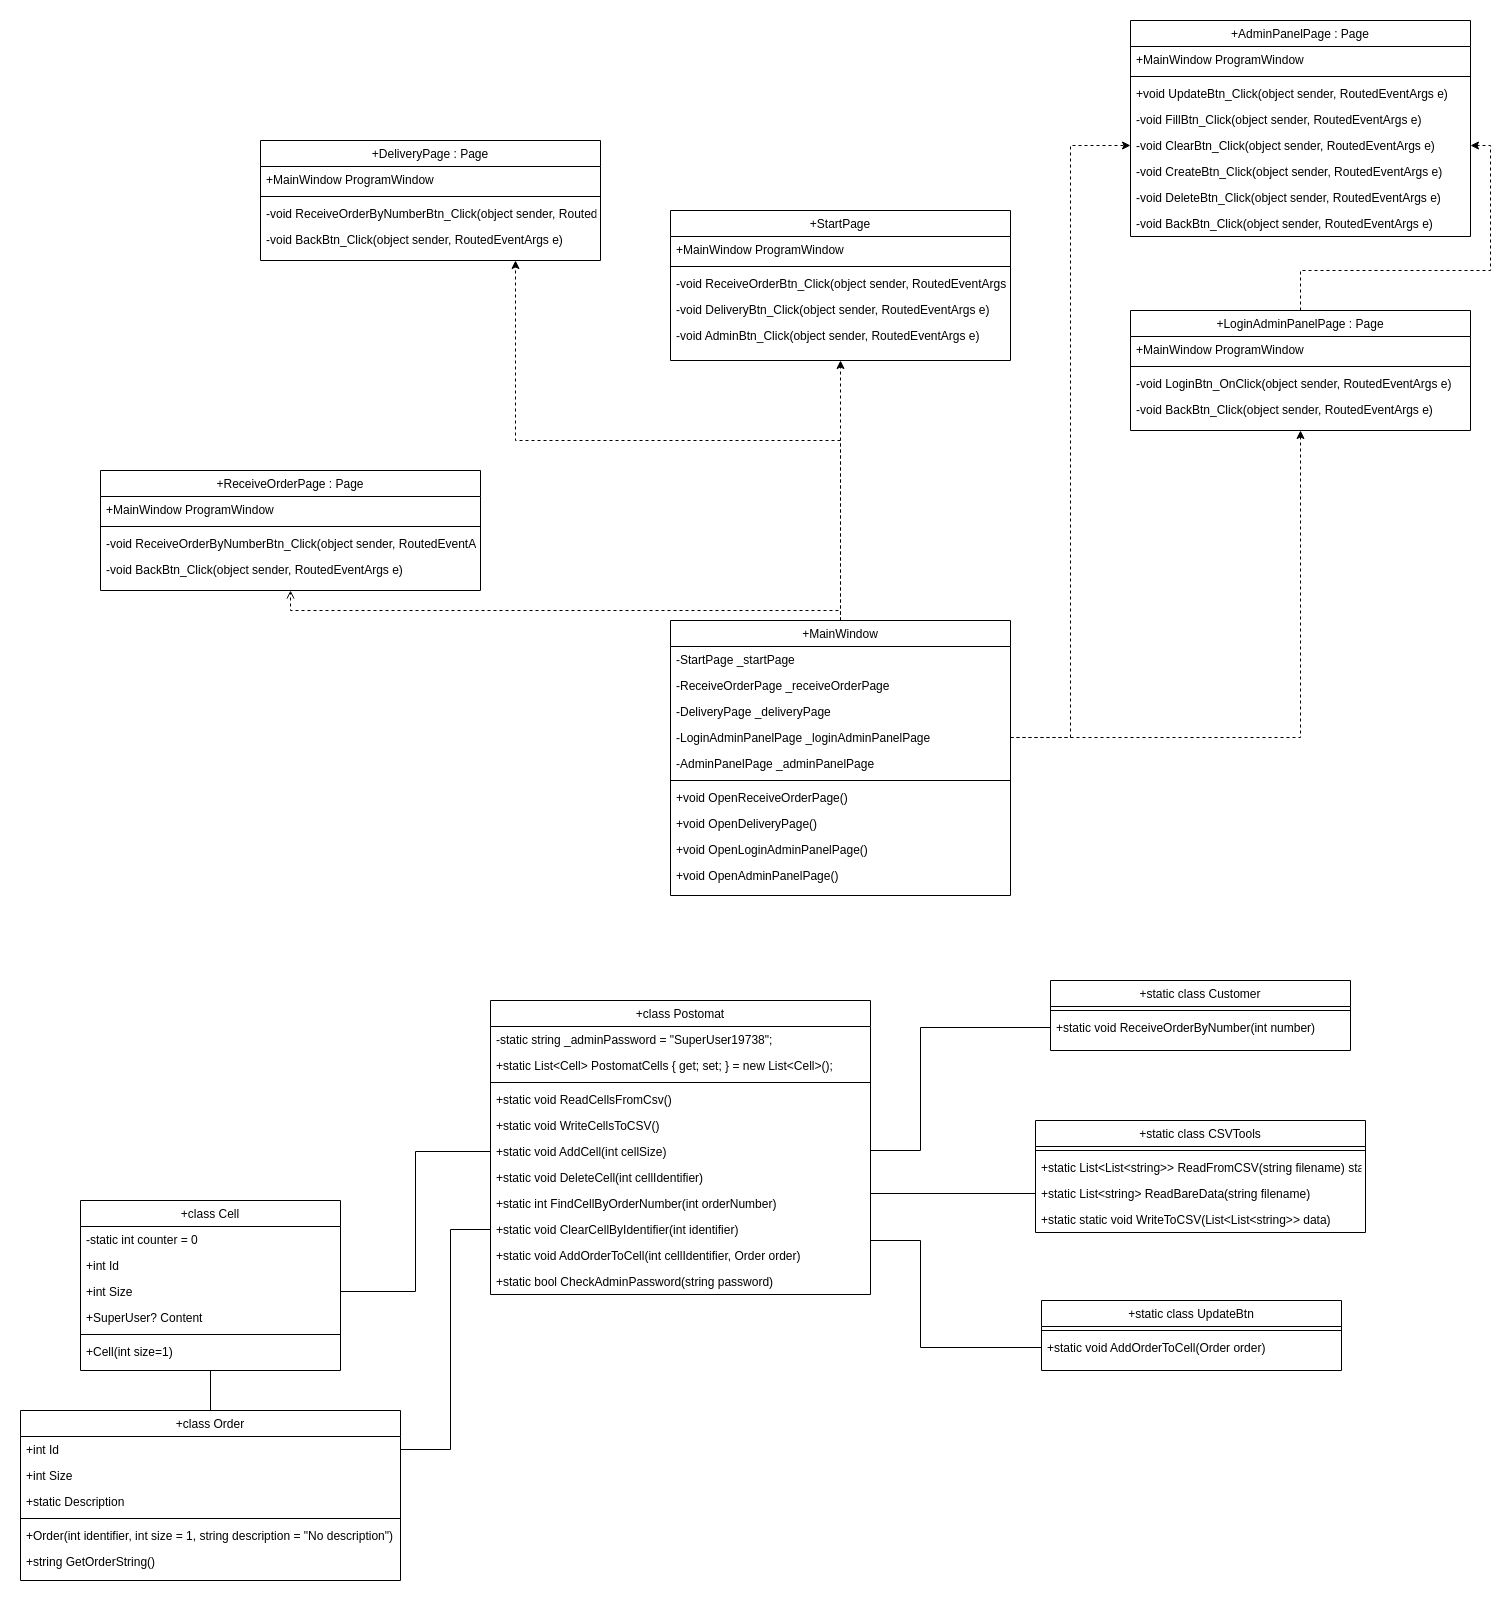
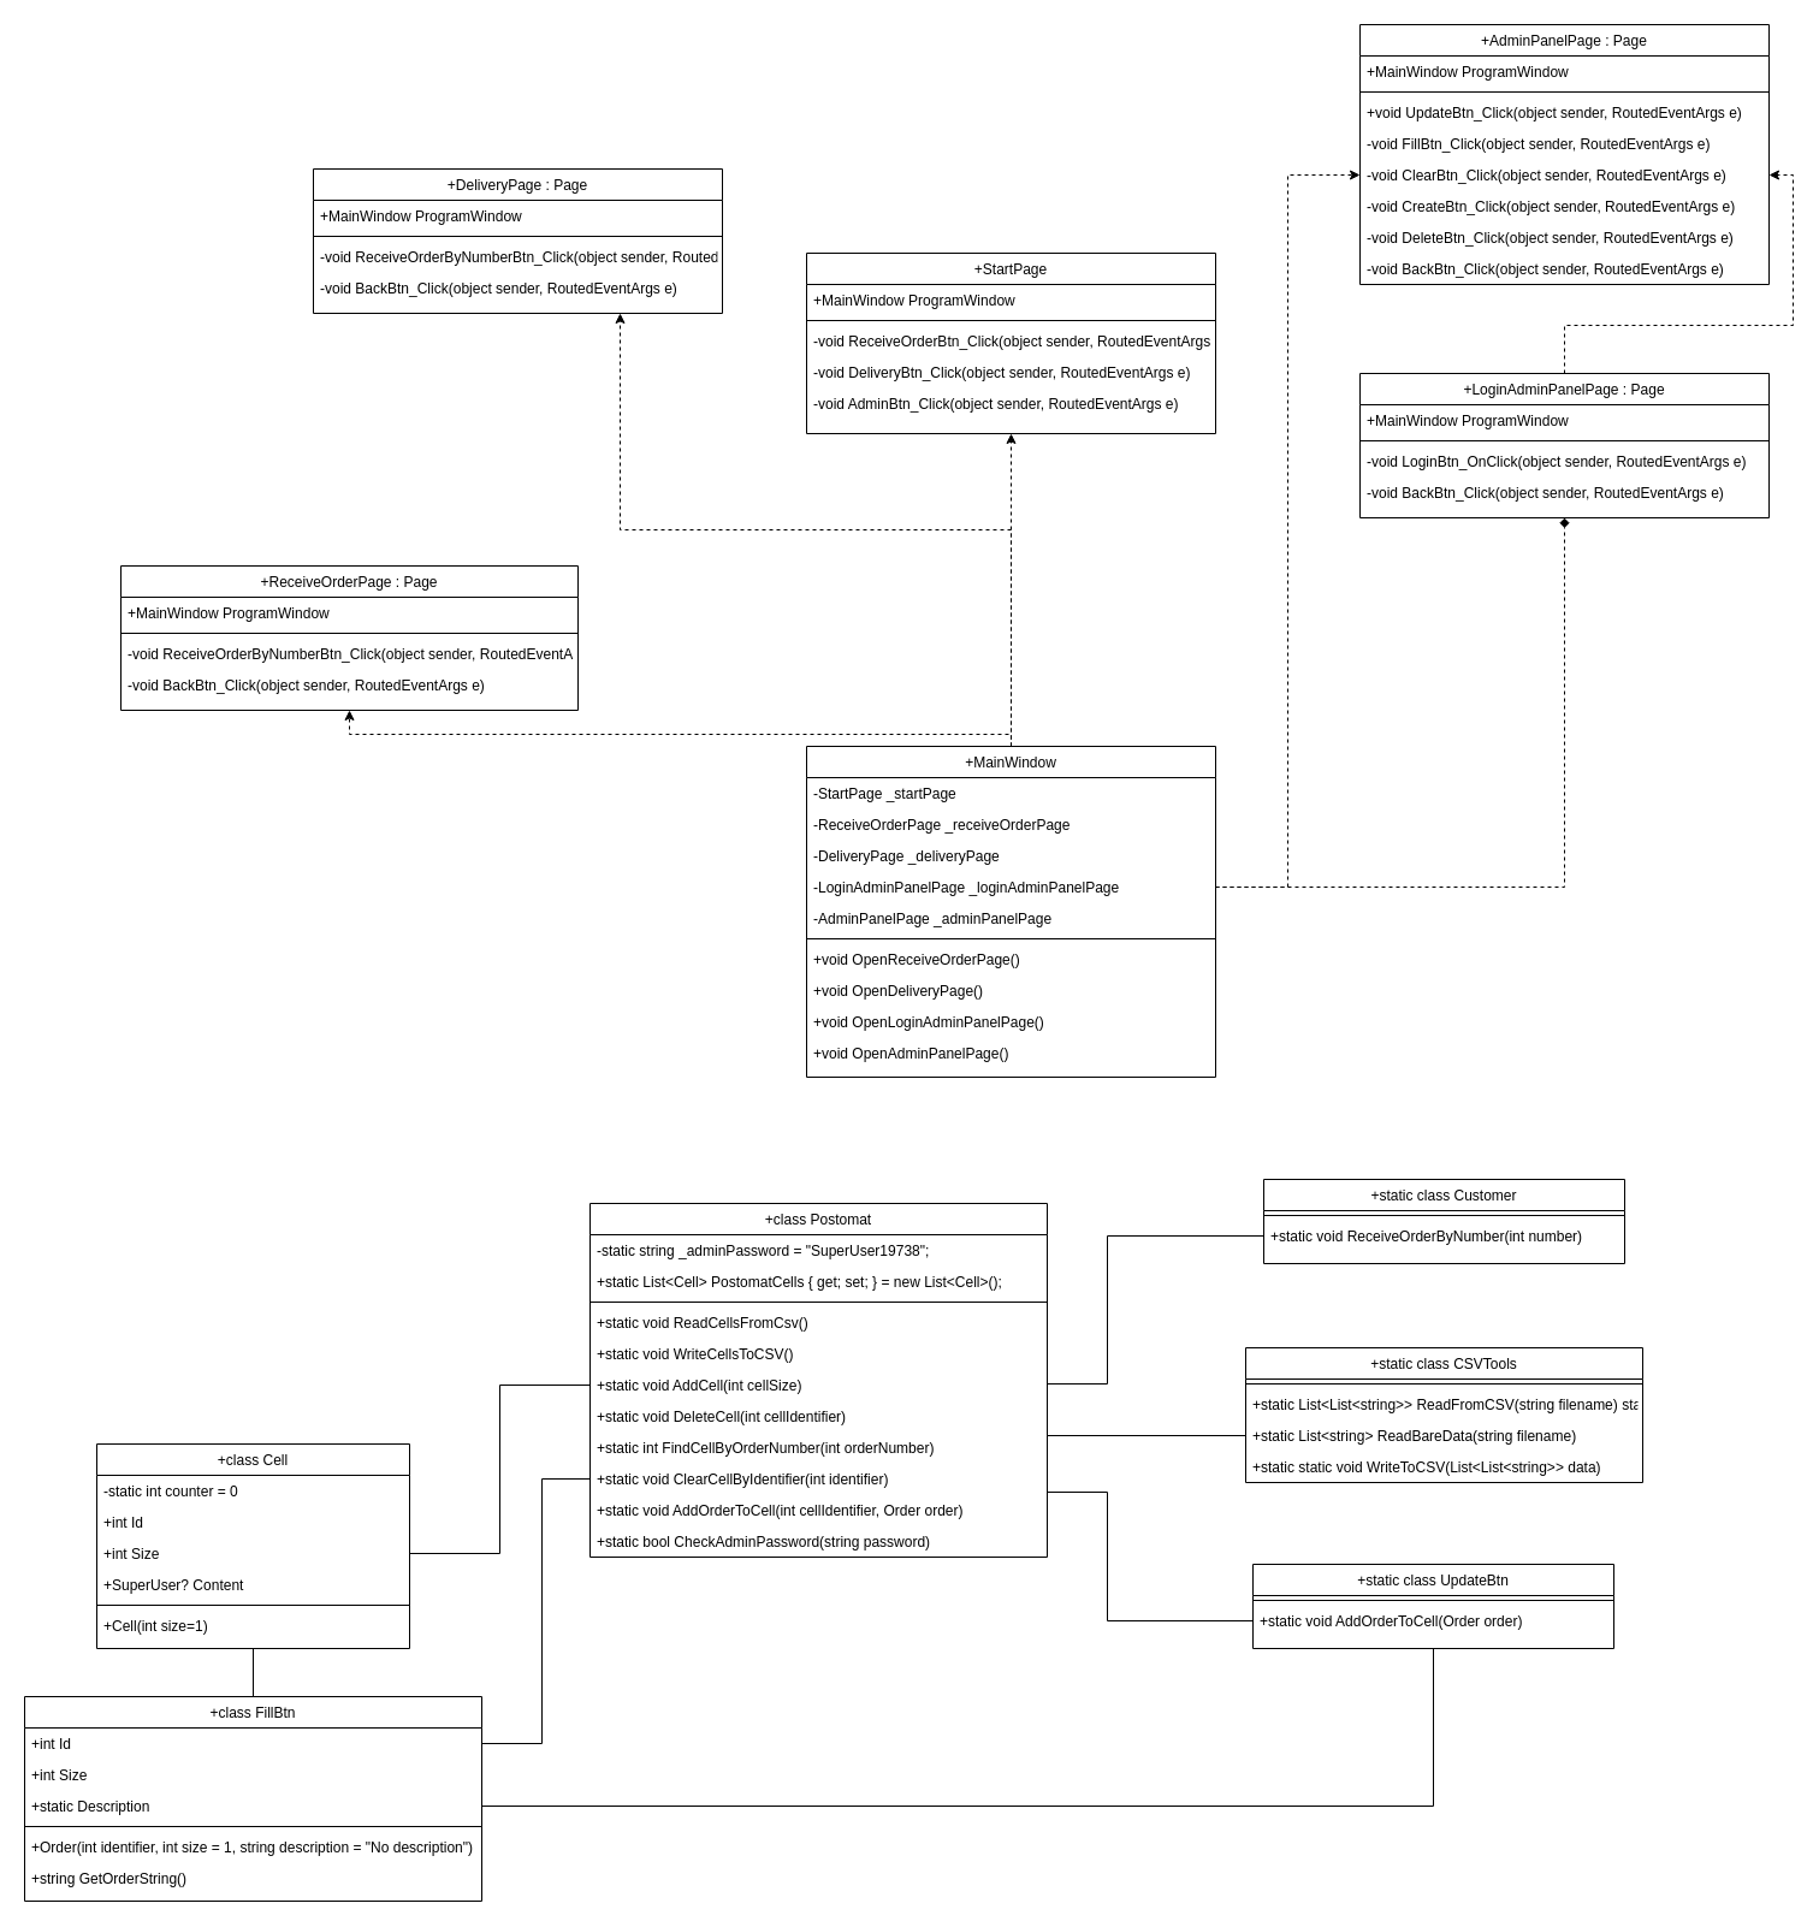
- <mxCell id="80" style="edgeStyle=orthogonalEdgeStyle;rounded=0;orthogonalLoop=1;jettySize=auto;html=1;exitX=1;exitY=0.5;exitDx=0;exitDy=0;endArrow=classic;endFill=1;dashed=1;entryX=0.5;entryY=1;entryDx=0;entryDy=0;" parent="1" source="47" target="35" edge="1"><mxGeometry relative="1" as="geometry"><mxPoint x="1040" y="493" as="sourcePoint" /><mxPoint x="1330" y="460" as="targetPoint" /></mxGeometry></mxCell>
+ <mxCell id="80" style="edgeStyle=orthogonalEdgeStyle;rounded=0;orthogonalLoop=1;jettySize=auto;html=1;exitX=1;exitY=0.5;exitDx=0;exitDy=0;endArrow=diamond;endFill=1;dashed=1;entryX=0.5;entryY=1;entryDx=0;entryDy=0;" parent="1" source="47" target="35" edge="1"><mxGeometry relative="1" as="geometry"><mxPoint x="1040" y="493" as="sourcePoint" /><mxPoint x="1330" y="460" as="targetPoint" /></mxGeometry></mxCell>
- <mxCell id="42" style="edgeStyle=orthogonalEdgeStyle;rounded=0;orthogonalLoop=1;jettySize=auto;html=1;exitX=0.5;exitY=0;exitDx=0;exitDy=0;entryX=0.5;entryY=1;entryDx=0;entryDy=0;dashed=1;endArrow=open;" parent="1" source="43" target="81" edge="1"><mxGeometry relative="1" as="geometry"><Array as="points"><mxPoint x="840" y="610" /><mxPoint x="290" y="610" /></Array></mxGeometry></mxCell>
+ <mxCell id="42" style="edgeStyle=orthogonalEdgeStyle;rounded=0;orthogonalLoop=1;jettySize=auto;html=1;exitX=0.5;exitY=0;exitDx=0;exitDy=0;entryX=0.5;entryY=1;entryDx=0;entryDy=0;dashed=1;" parent="1" source="43" target="81" edge="1"><mxGeometry relative="1" as="geometry"><Array as="points"><mxPoint x="840" y="610" /><mxPoint x="290" y="610" /></Array></mxGeometry></mxCell>
- <mxCell id="55" value="+class Order" style="swimlane;fontStyle=0;align=center;verticalAlign=top;childLayout=stackLayout;horizontal=1;startSize=26;horizontalStack=0;resizeParent=1;resizeLast=0;collapsible=1;marginBottom=0;rounded=0;shadow=0;strokeWidth=1;" parent="1" vertex="1"><mxGeometry x="20" y="1410" width="380" height="170" as="geometry"><mxRectangle x="550" y="140" width="160" height="26" as="alternateBounds" /></mxGeometry></mxCell>
+ <mxCell id="55" value="+class FillBtn" style="swimlane;fontStyle=0;align=center;verticalAlign=top;childLayout=stackLayout;horizontal=1;startSize=26;horizontalStack=0;resizeParent=1;resizeLast=0;collapsible=1;marginBottom=0;rounded=0;shadow=0;strokeWidth=1;" parent="1" vertex="1"><mxGeometry x="20" y="1410" width="380" height="170" as="geometry"><mxRectangle x="550" y="140" width="160" height="26" as="alternateBounds" /></mxGeometry></mxCell>
+ <mxCell id="91" style="edgeStyle=orthogonalEdgeStyle;rounded=0;orthogonalLoop=1;jettySize=auto;html=1;exitX=1;exitY=0.5;exitDx=0;exitDy=0;entryX=0.5;entryY=1;entryDx=0;entryDy=0;endArrow=none;endFill=0;" edge="1" parent="1" source="58" target="26"><mxGeometry relative="1" as="geometry" /></mxCell>
